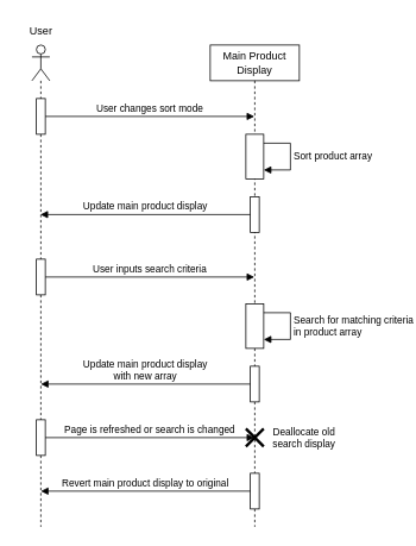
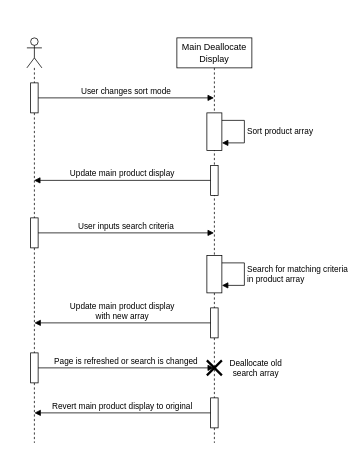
- <mxCell id="16" value="User" style="text;html=1;align=center;verticalAlign=middle;resizable=0;points=[];autosize=1;strokeColor=none;fillColor=none;" vertex="1" parent="1"><mxGeometry x="20" y="20" width="50" height="30" as="geometry" /></mxCell>
- <mxCell id="2" value="Main Product Display" style="shape=umlLifeline;perimeter=lifelinePerimeter;whiteSpace=wrap;html=1;container=1;dropTarget=0;collapsible=0;recursiveResize=0;outlineConnect=0;portConstraint=eastwest;newEdgeStyle={&quot;curved&quot;:0,&quot;rounded&quot;:0};" vertex="1" parent="1"><mxGeometry x="235" y="50" width="100" height="540" as="geometry" /></mxCell>
+ <mxCell id="2" value="Main Deallocate Display" style="shape=umlLifeline;perimeter=lifelinePerimeter;whiteSpace=wrap;html=1;container=1;dropTarget=0;collapsible=0;recursiveResize=0;outlineConnect=0;portConstraint=eastwest;newEdgeStyle={&quot;curved&quot;:0,&quot;rounded&quot;:0};" vertex="1" parent="1"><mxGeometry x="235" y="50" width="100" height="540" as="geometry" /></mxCell>
- <mxCell id="20" value="&lt;font style=&quot;font-size: 11px;&quot;&gt;Deallocate old&lt;/font&gt;&lt;div style=&quot;font-size: 11px;&quot;&gt;&lt;font style=&quot;font-size: 11px;&quot;&gt;search display&lt;/font&gt;&lt;/div&gt;" style="text;html=1;align=center;verticalAlign=middle;resizable=0;points=[];autosize=1;strokeColor=none;fillColor=none;" vertex="1" parent="1"><mxGeometry x="295" y="470" width="90" height="40" as="geometry" /></mxCell>
+ <mxCell id="20" value="&lt;font style=&quot;font-size: 11px;&quot;&gt;Deallocate old&lt;/font&gt;&lt;div style=&quot;font-size: 11px;&quot;&gt;&lt;font style=&quot;font-size: 11px;&quot;&gt;search array&lt;/font&gt;&lt;/div&gt;" style="text;html=1;align=center;verticalAlign=middle;resizable=0;points=[];autosize=1;strokeColor=none;fillColor=none;" vertex="1" parent="1"><mxGeometry x="295" y="470" width="90" height="40" as="geometry" /></mxCell>
